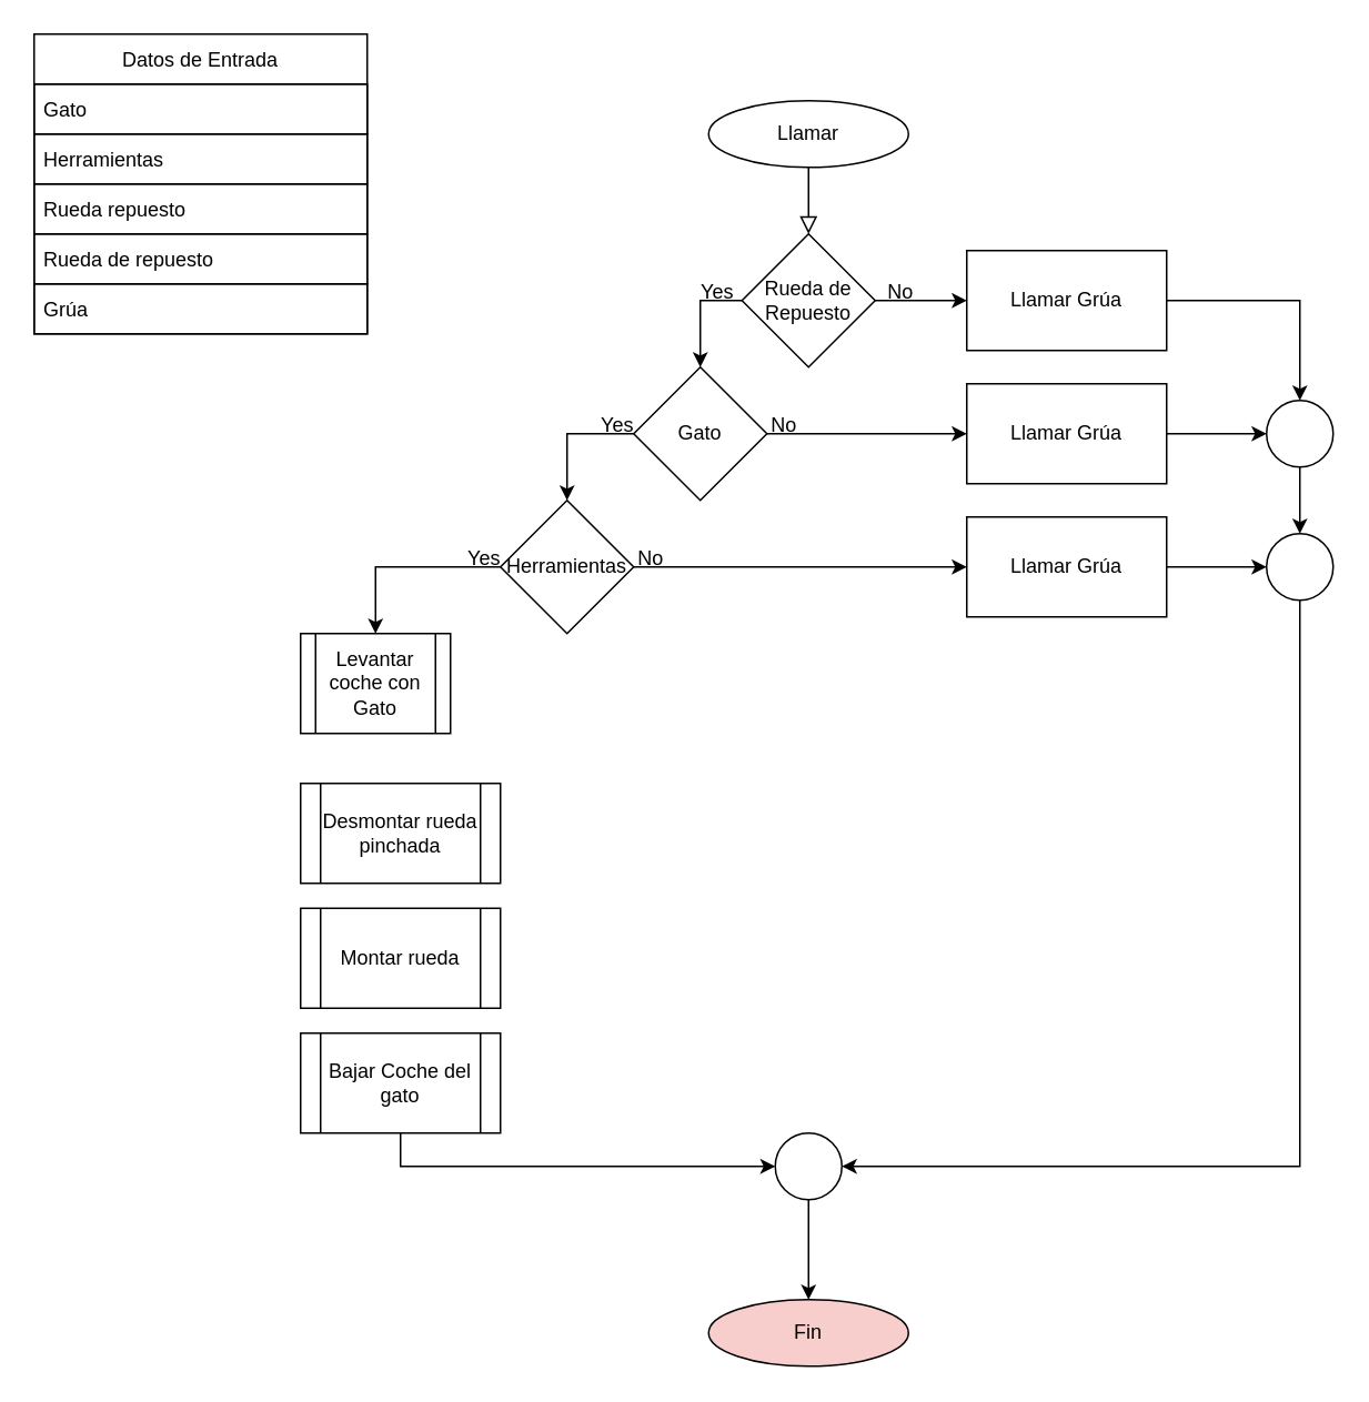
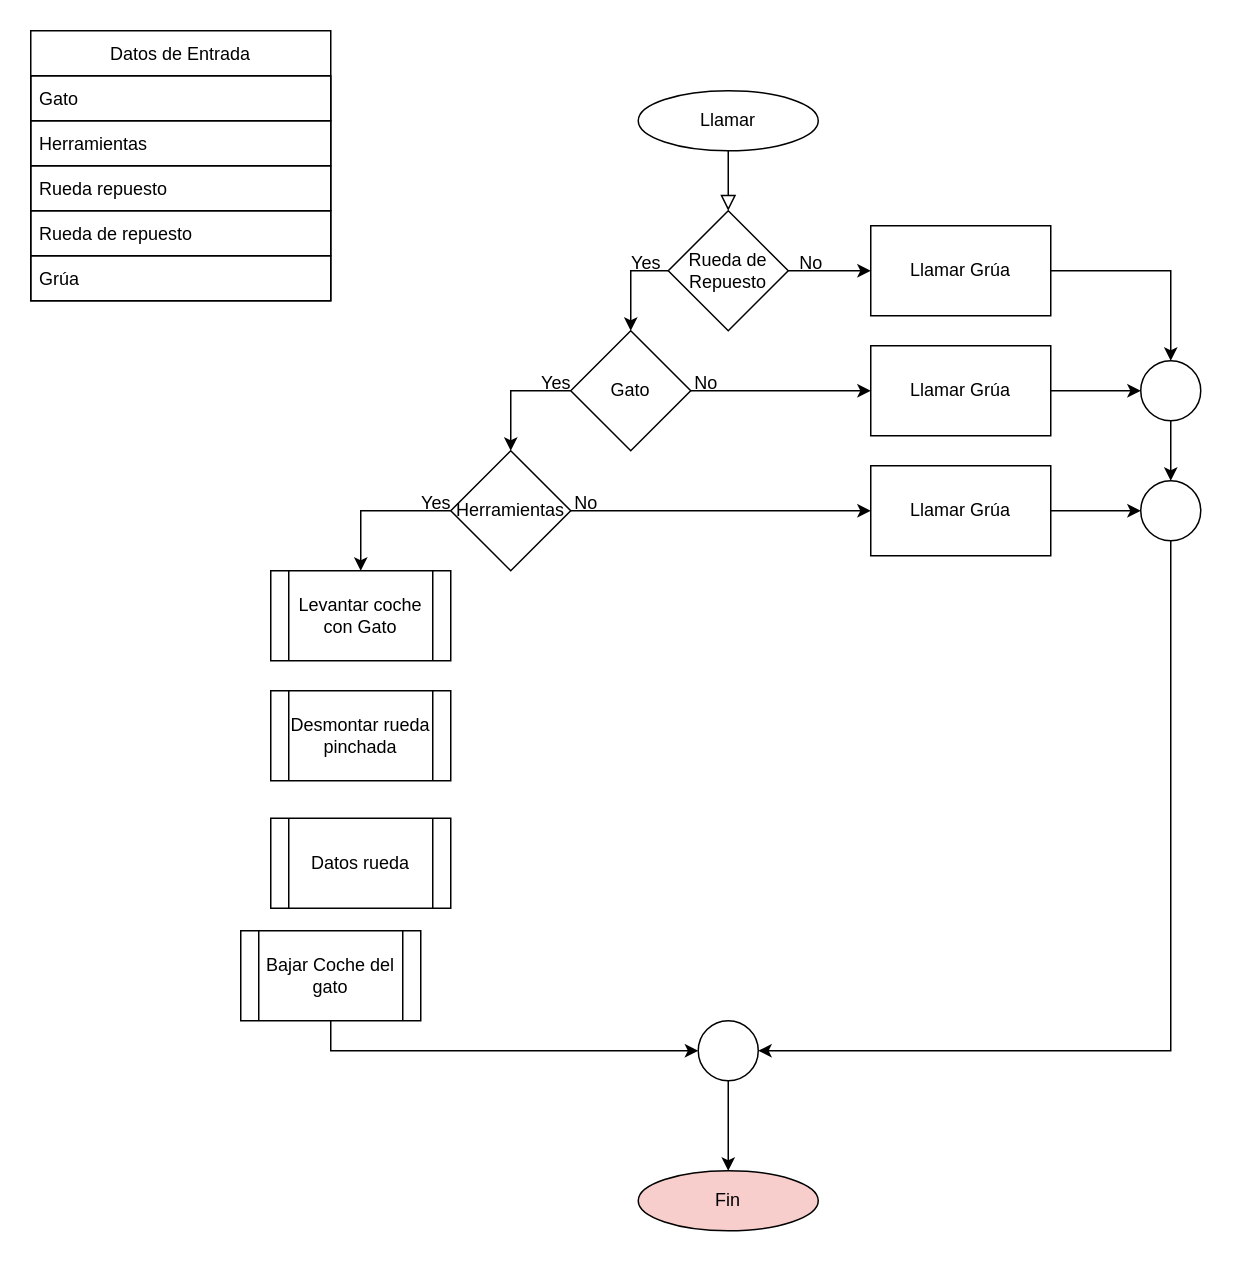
- <mxCell id="24" value="Levantar coche con Gato" style="shape=process;whiteSpace=wrap;html=1;backgroundOutline=1;strokeColor=default;" parent="1" vertex="1"><mxGeometry x="180" y="380" width="90" height="60" as="geometry" /></mxCell>
+ <mxCell id="24" value="Levantar coche con Gato" style="shape=process;whiteSpace=wrap;html=1;backgroundOutline=1;strokeColor=default;" parent="1" vertex="1"><mxGeometry x="180" y="380" width="120" height="60" as="geometry" /></mxCell>
- <mxCell id="25" value="Desmontar rueda pinchada" style="shape=process;whiteSpace=wrap;html=1;backgroundOutline=1;strokeColor=default;" parent="1" vertex="1"><mxGeometry x="180" y="470" width="120" height="60" as="geometry" /></mxCell>
+ <mxCell id="25" value="Desmontar rueda pinchada" style="shape=process;whiteSpace=wrap;html=1;backgroundOutline=1;strokeColor=default;" parent="1" vertex="1"><mxGeometry x="180" y="460" width="120" height="60" as="geometry" /></mxCell>
- <mxCell id="26" value="Montar rueda" style="shape=process;whiteSpace=wrap;html=1;backgroundOutline=1;strokeColor=default;" parent="1" vertex="1"><mxGeometry x="180" y="545" width="120" height="60" as="geometry" /></mxCell>
+ <mxCell id="26" value="Datos rueda" style="shape=process;whiteSpace=wrap;html=1;backgroundOutline=1;strokeColor=default;" parent="1" vertex="1"><mxGeometry x="180" y="545" width="120" height="60" as="geometry" /></mxCell>
- <mxCell id="28" value="Bajar Coche del gato" style="shape=process;whiteSpace=wrap;html=1;backgroundOutline=1;strokeColor=default;" parent="1" vertex="1"><mxGeometry x="180" y="620" width="120" height="60" as="geometry" /></mxCell>
+ <mxCell id="28" value="Bajar Coche del gato" style="shape=process;whiteSpace=wrap;html=1;backgroundOutline=1;strokeColor=default;" parent="1" vertex="1"><mxGeometry x="160" y="620" width="120" height="60" as="geometry" /></mxCell>
